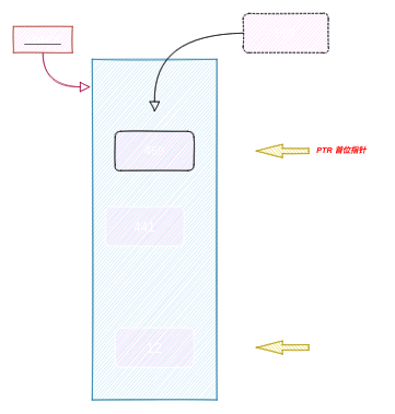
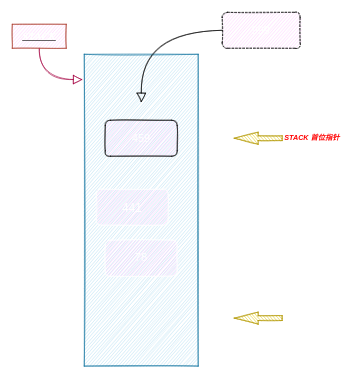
- <mxCell id="14" value="&lt;i&gt;&lt;b&gt;&lt;font color=&quot;#ff0000&quot;&gt;PTR 首位指针&lt;/font&gt;&lt;/b&gt;&lt;/i&gt;" style="text;html=1;strokeColor=none;fillColor=none;align=center;verticalAlign=middle;whiteSpace=wrap;rounded=0;shadow=0;glass=0;sketch=1;" vertex="1" parent="2"><mxGeometry x="450" y="195" width="100" height="30" as="geometry" /></mxCell>
+ <mxCell id="14" value="&lt;i&gt;&lt;b&gt;&lt;font color=&quot;#ff0000&quot;&gt;STACK 首位指针&lt;/font&gt;&lt;/b&gt;&lt;/i&gt;" style="text;html=1;strokeColor=none;fillColor=none;align=center;verticalAlign=middle;whiteSpace=wrap;rounded=0;shadow=0;glass=0;sketch=1;" vertex="1" parent="2"><mxGeometry x="450" y="195" width="100" height="30" as="geometry" /></mxCell>
+ <mxCell id="7" value="&lt;font style=&quot;font-size: 19px&quot; color=&quot;#ffffff&quot;&gt;78&lt;/font&gt;" style="rounded=1;whiteSpace=wrap;html=1;shadow=0;glass=0;sketch=1;fillColor=#FFCCFF;gradientColor=none;strokeColor=#FFFFFF;" vertex="1" parent="2"><mxGeometry x="155" y="380" width="120" height="60" as="geometry" /></mxCell>
- <mxCell id="6" value="&lt;font style=&quot;font-size: 21px&quot; color=&quot;#ffffff&quot;&gt;12&lt;/font&gt;" style="rounded=1;whiteSpace=wrap;html=1;shadow=0;glass=0;sketch=1;fillColor=#FFCCFF;gradientColor=none;strokeColor=#FFFFFF;" vertex="1" parent="2"><mxGeometry x="155" y="480" width="120" height="60" as="geometry" /></mxCell>
